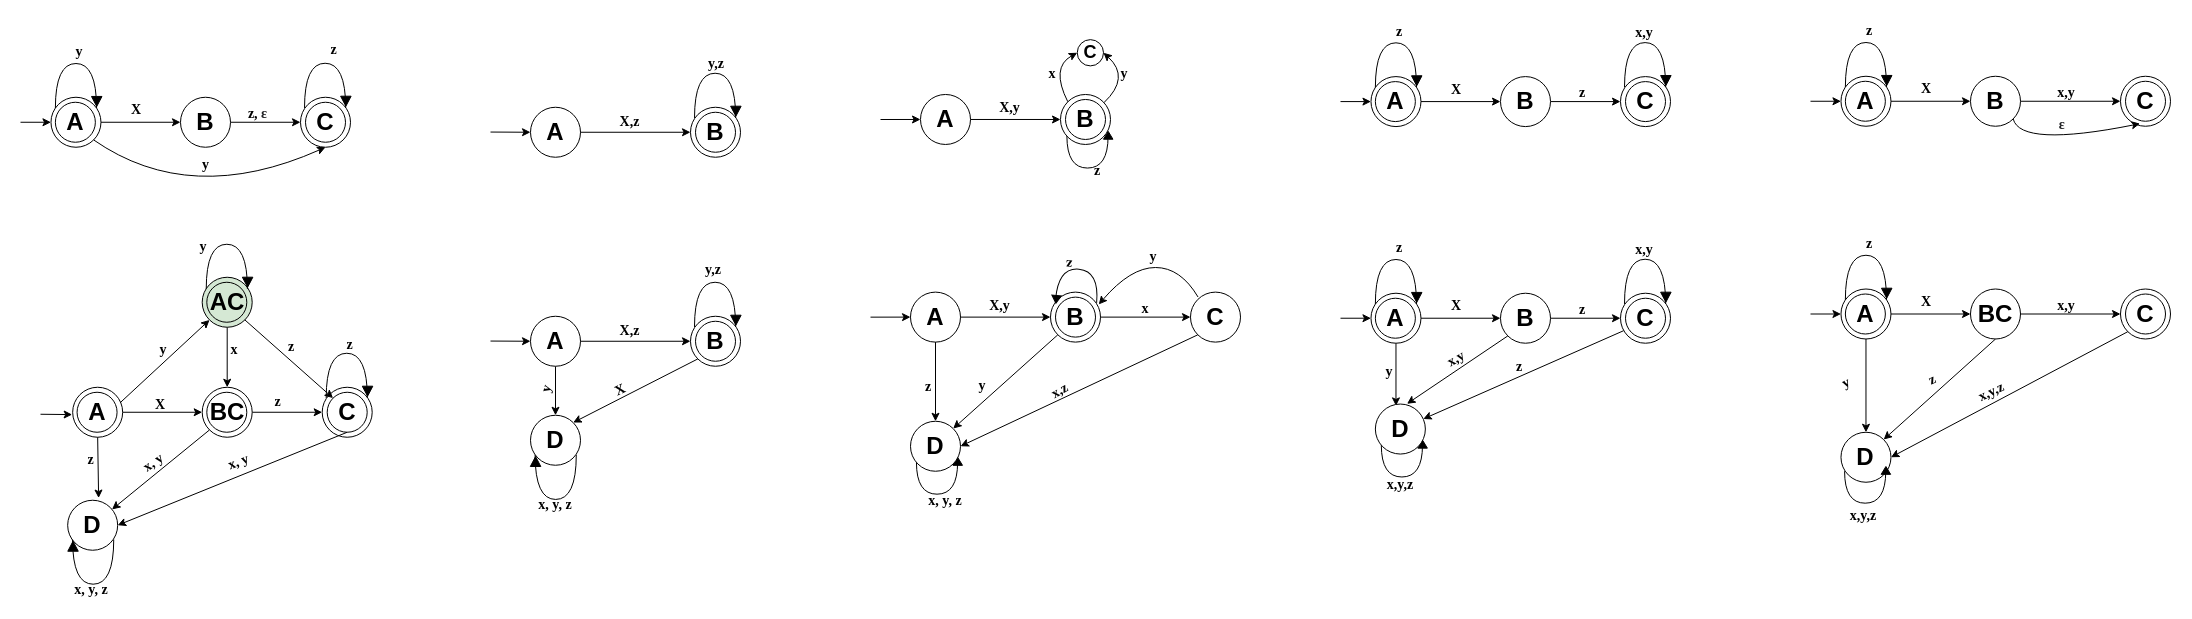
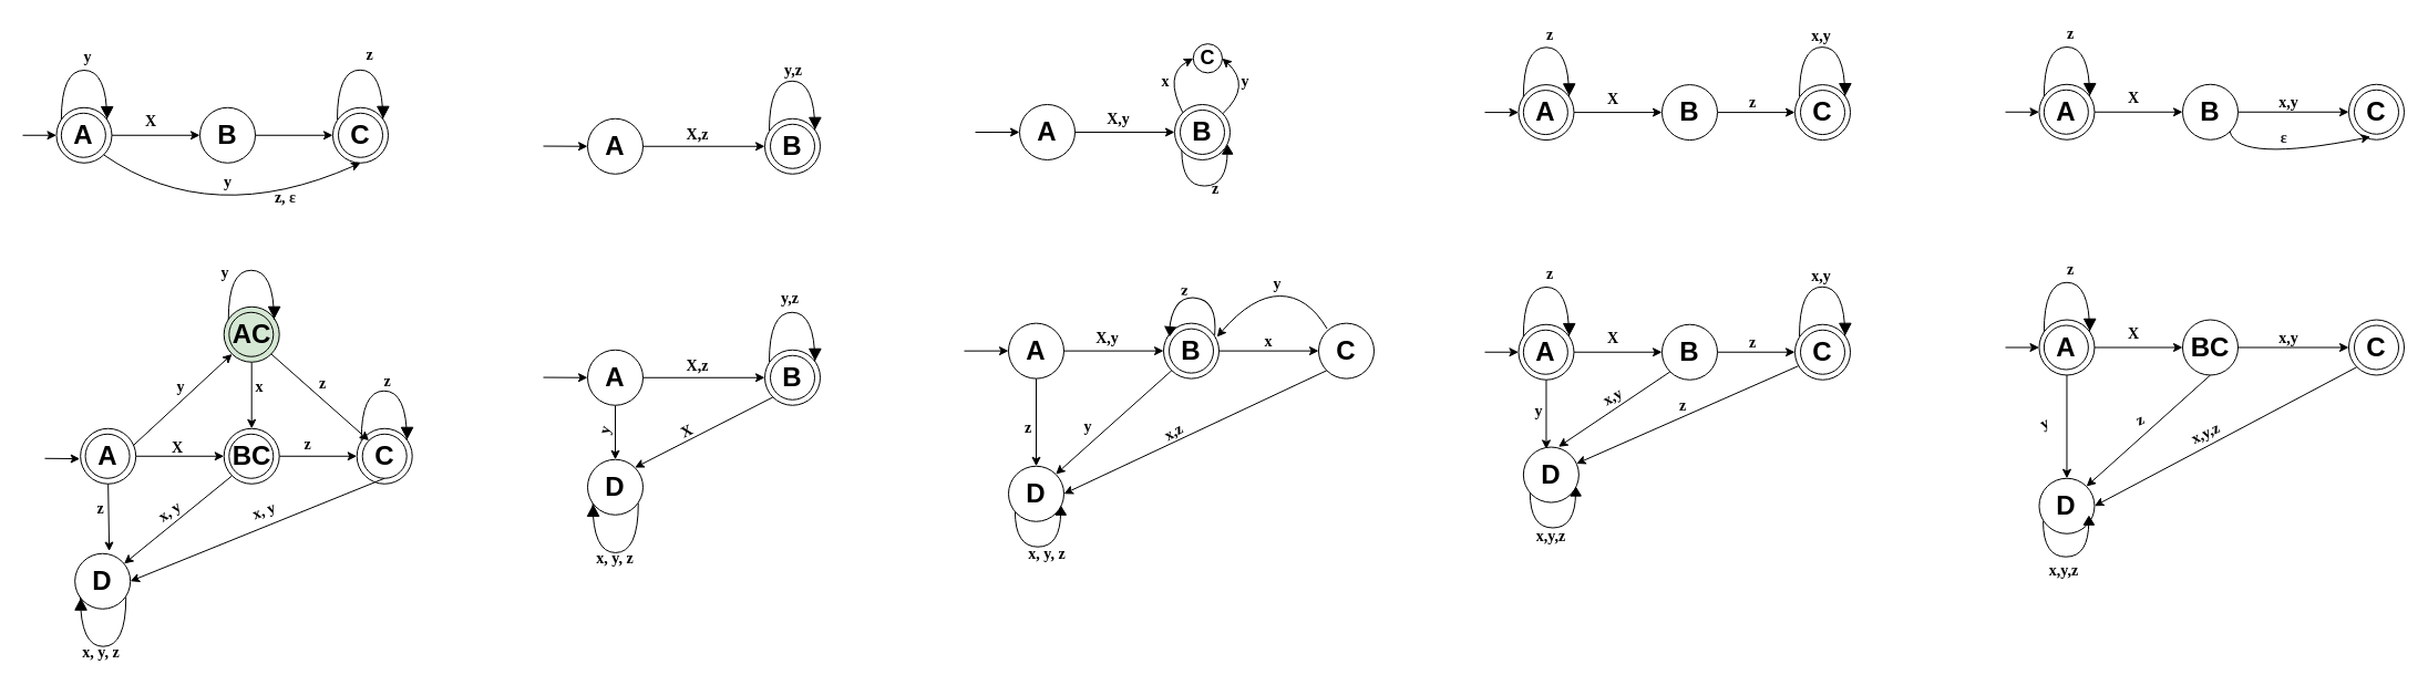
- <mxCell id="17" value="&lt;font style=&quot;font-size: 14px;&quot;&gt;&lt;b style=&quot;font-size: 14px;&quot;&gt;&lt;font style=&quot;font-size: 14px;&quot;&gt;z,&amp;nbsp;&lt;/font&gt;&lt;span style=&quot;color: rgb(32, 33, 36); text-align: left; background-color: rgb(255, 255, 255); font-size: 14px;&quot;&gt;ε&lt;/span&gt;&lt;/b&gt;&lt;/font&gt;" style="text;html=1;strokeColor=none;fillColor=none;align=center;verticalAlign=middle;whiteSpace=wrap;rounded=0;fontFamily=Lucida Console;fontSize=14;" vertex="1" parent="1"><mxGeometry x="230" y="102.08" width="55" height="24" as="geometry" /></mxCell>
+ <mxCell id="17" value="&lt;font style=&quot;font-size: 14px;&quot;&gt;&lt;b style=&quot;font-size: 14px;&quot;&gt;&lt;font style=&quot;font-size: 14px;&quot;&gt;z,&amp;nbsp;&lt;/font&gt;&lt;span style=&quot;color: rgb(32, 33, 36); text-align: left; background-color: rgb(255, 255, 255); font-size: 14px;&quot;&gt;ε&lt;/span&gt;&lt;/b&gt;&lt;/font&gt;" style="text;html=1;strokeColor=none;fillColor=none;align=center;verticalAlign=middle;whiteSpace=wrap;rounded=0;fontFamily=Lucida Console;fontSize=14;" vertex="1" parent="1"><mxGeometry x="230" y="167.08" width="55" height="24" as="geometry" /></mxCell>
